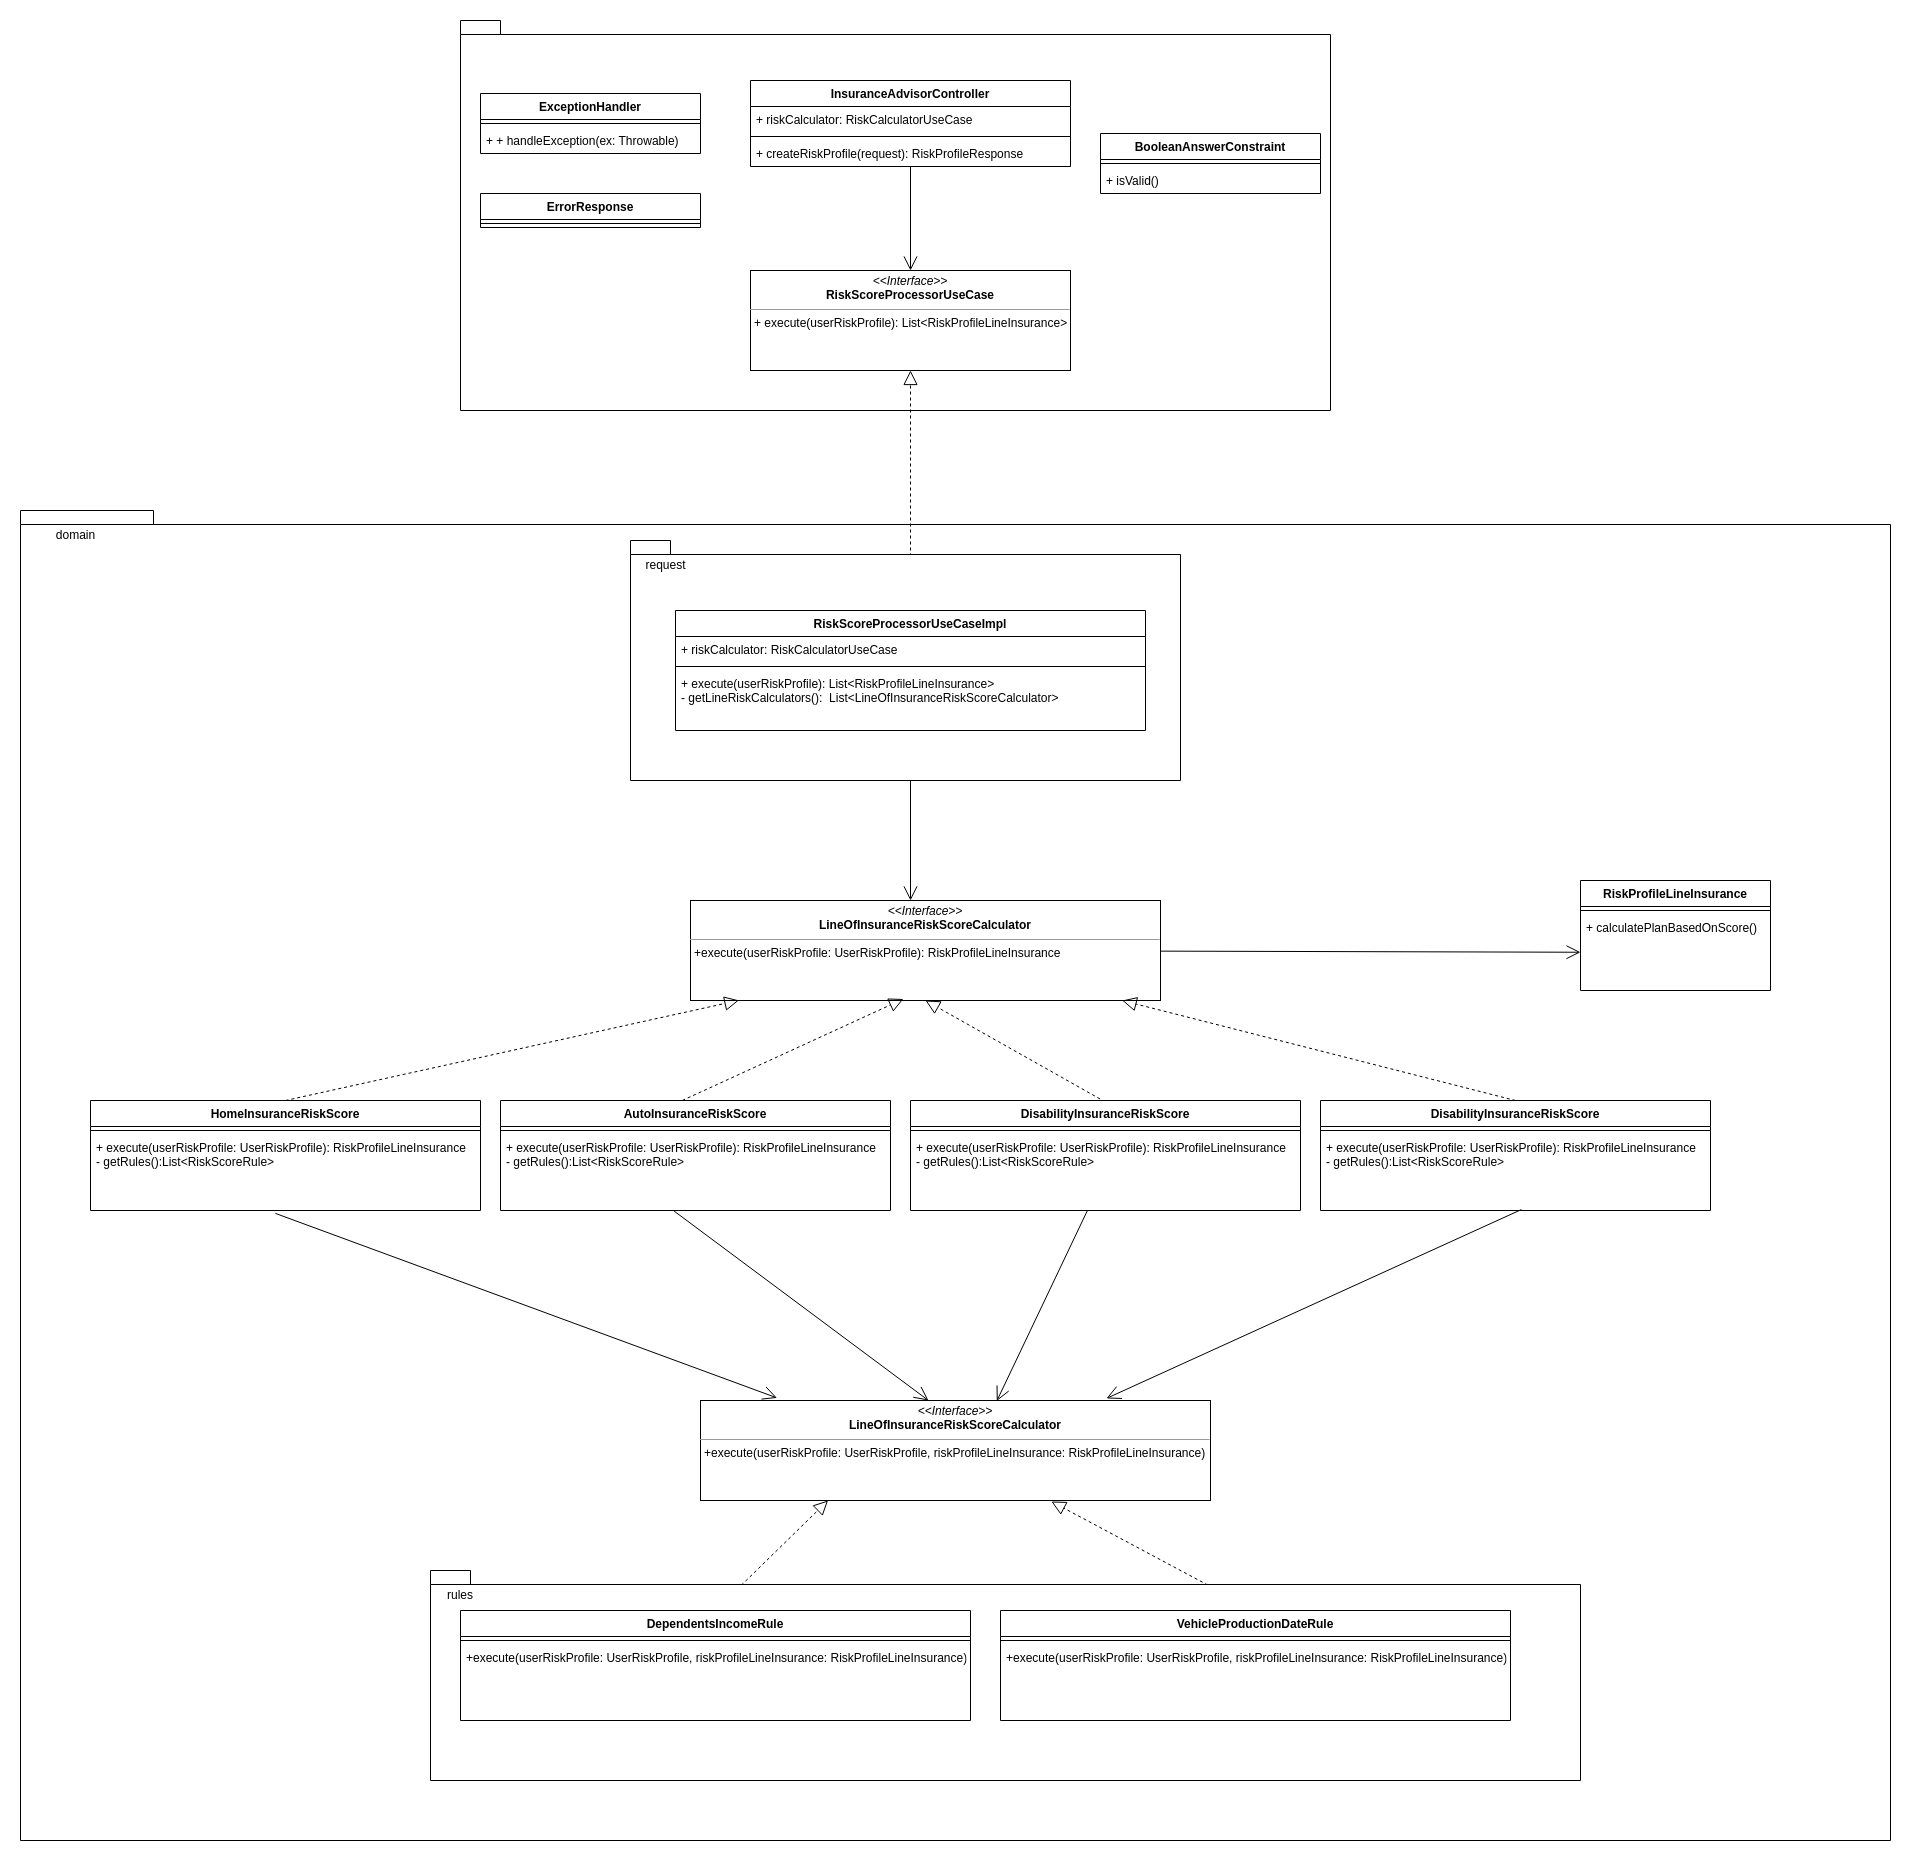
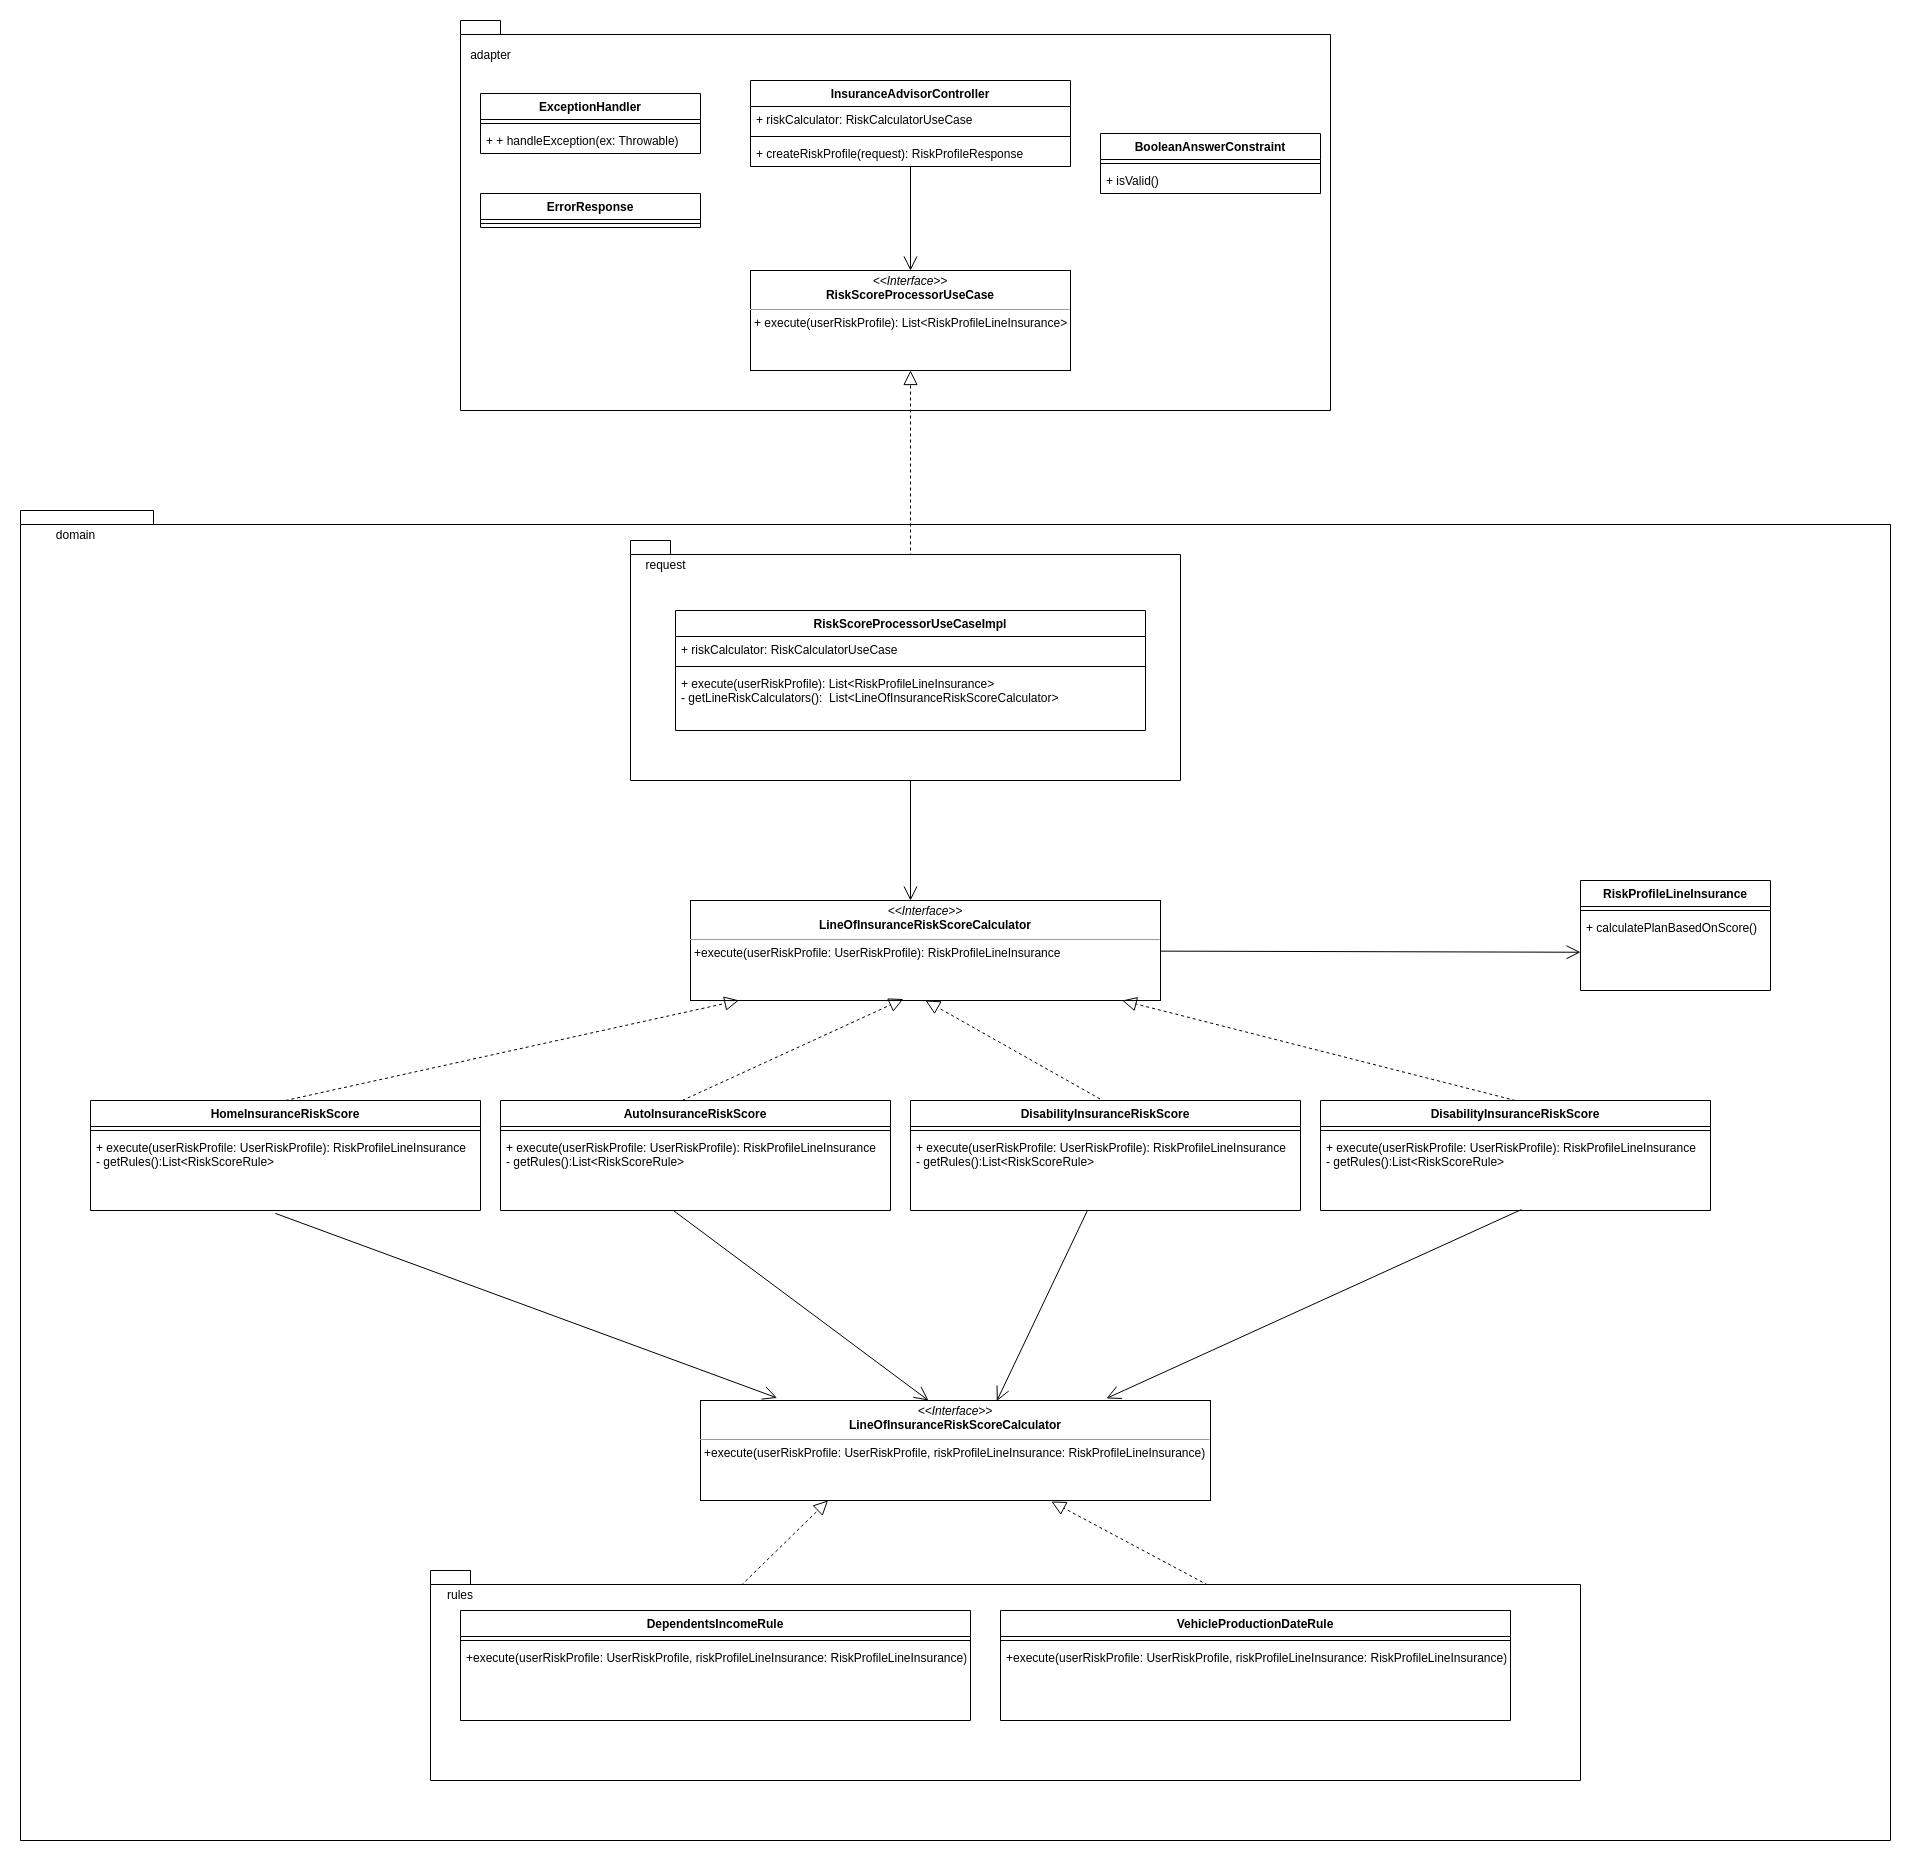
+ <mxCell id="4" value="adapter" style="text;html=1;align=center;verticalAlign=middle;resizable=0;points=[];autosize=1;strokeColor=none;fillColor=none;" parent="2" vertex="1"><mxGeometry y="20" width="60" height="30" as="geometry" /></mxCell>
